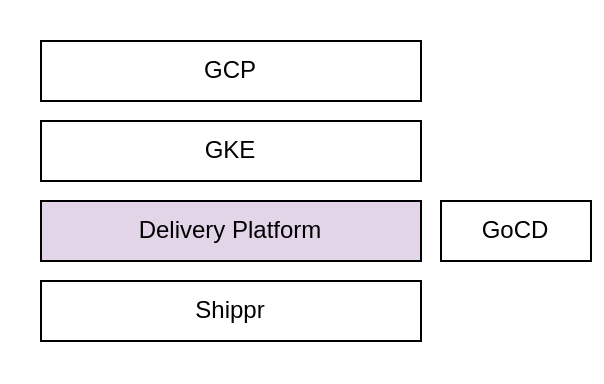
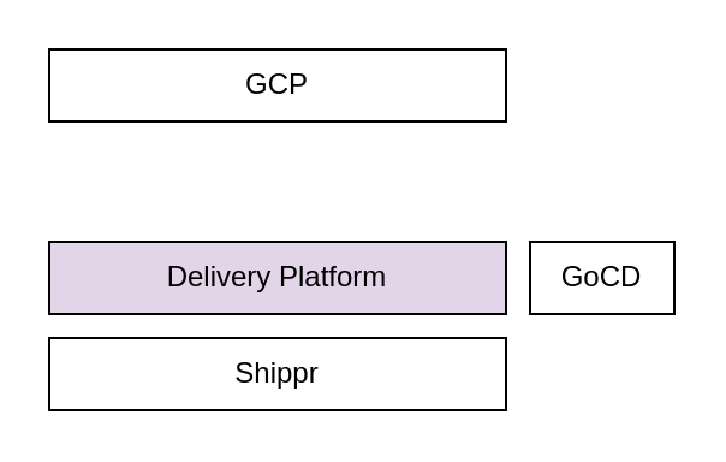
- <mxCell id="3" value="GKE" style="rounded=0;whiteSpace=wrap;html=1;" vertex="1" parent="1"><mxGeometry x="20" y="60" width="190" height="30" as="geometry" /></mxCell>
- <mxCell id="2" value="&lt;div&gt;GoCD&lt;br&gt;&lt;/div&gt;" style="rounded=0;whiteSpace=wrap;html=1;" vertex="1" parent="1"><mxGeometry x="220" y="100" width="75" height="30" as="geometry" /></mxCell>
+ <mxCell id="2" value="&lt;div&gt;GoCD&lt;br&gt;&lt;/div&gt;" style="rounded=0;whiteSpace=wrap;html=1;" vertex="1" parent="1"><mxGeometry x="220" y="100" width="60" height="30" as="geometry" /></mxCell>
